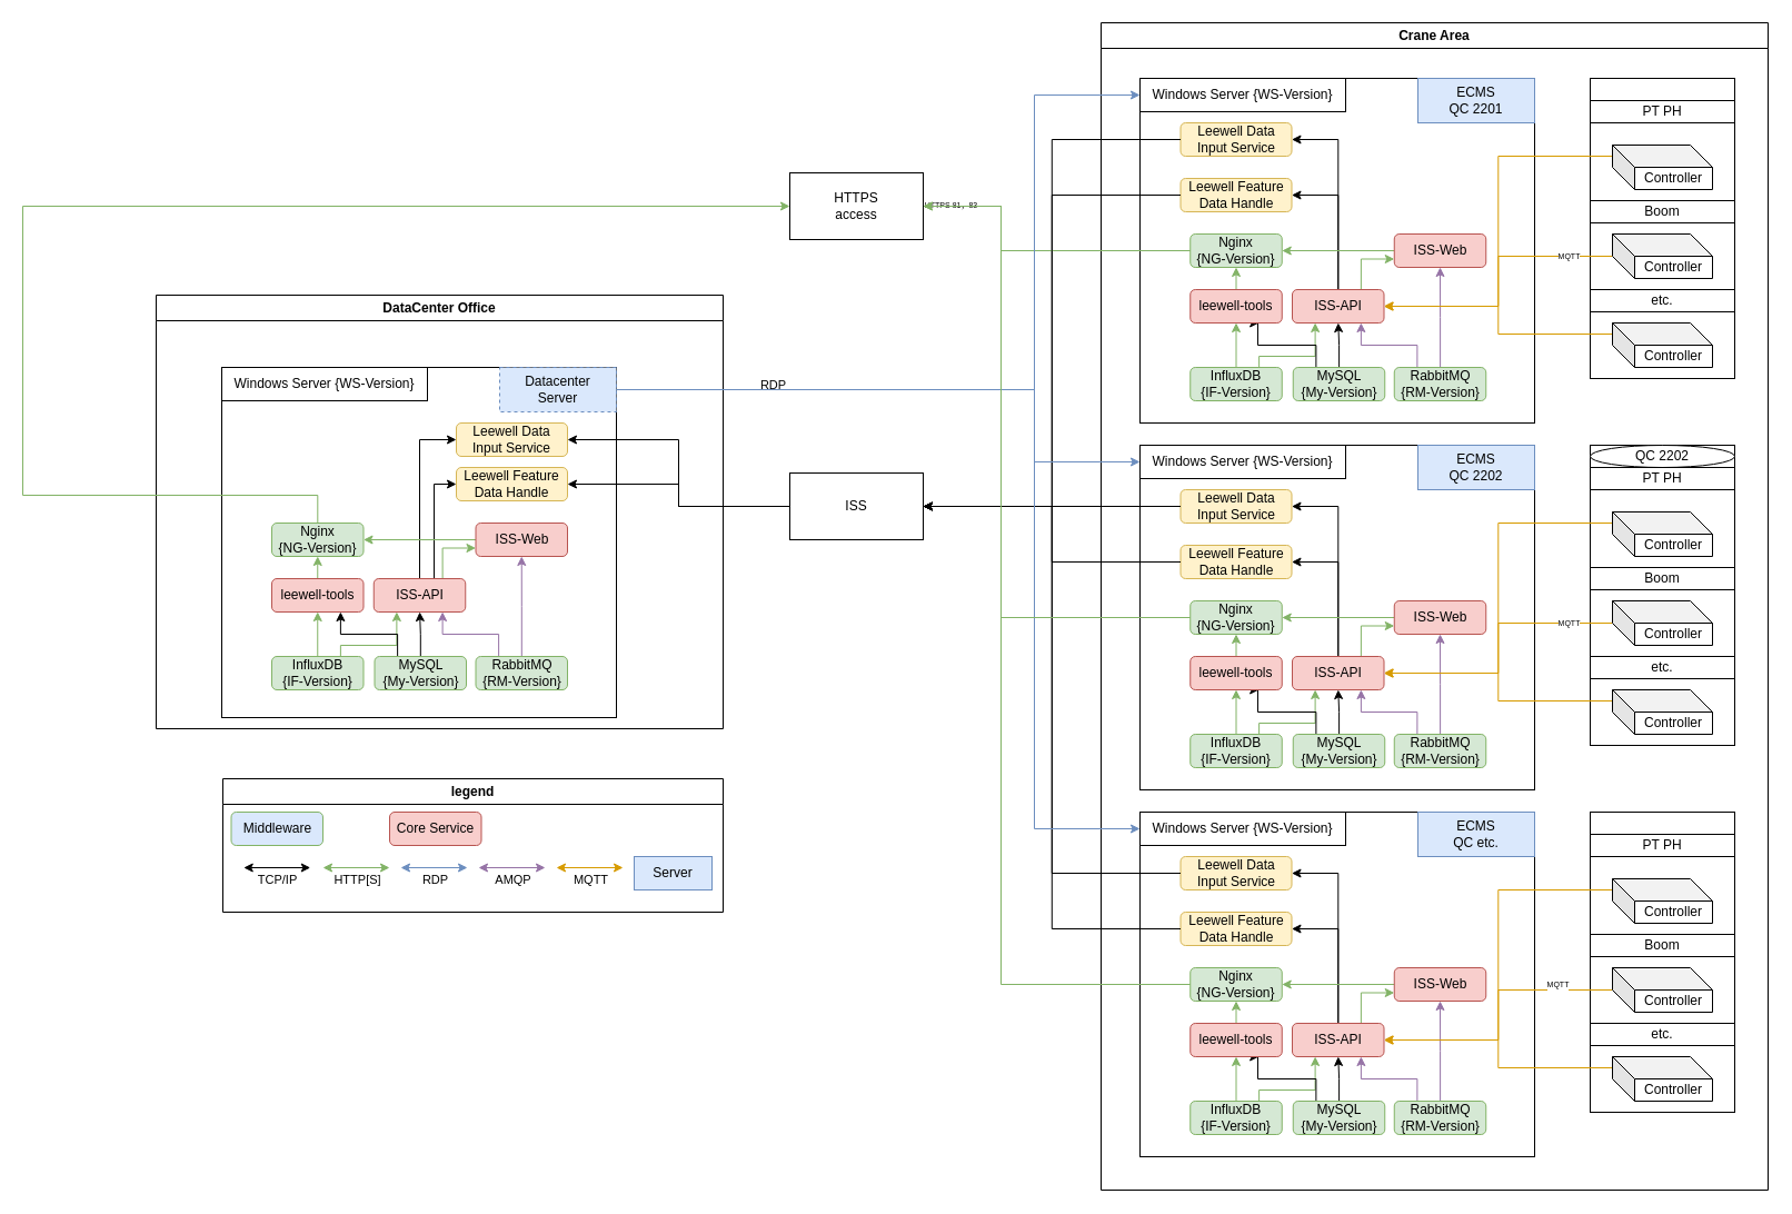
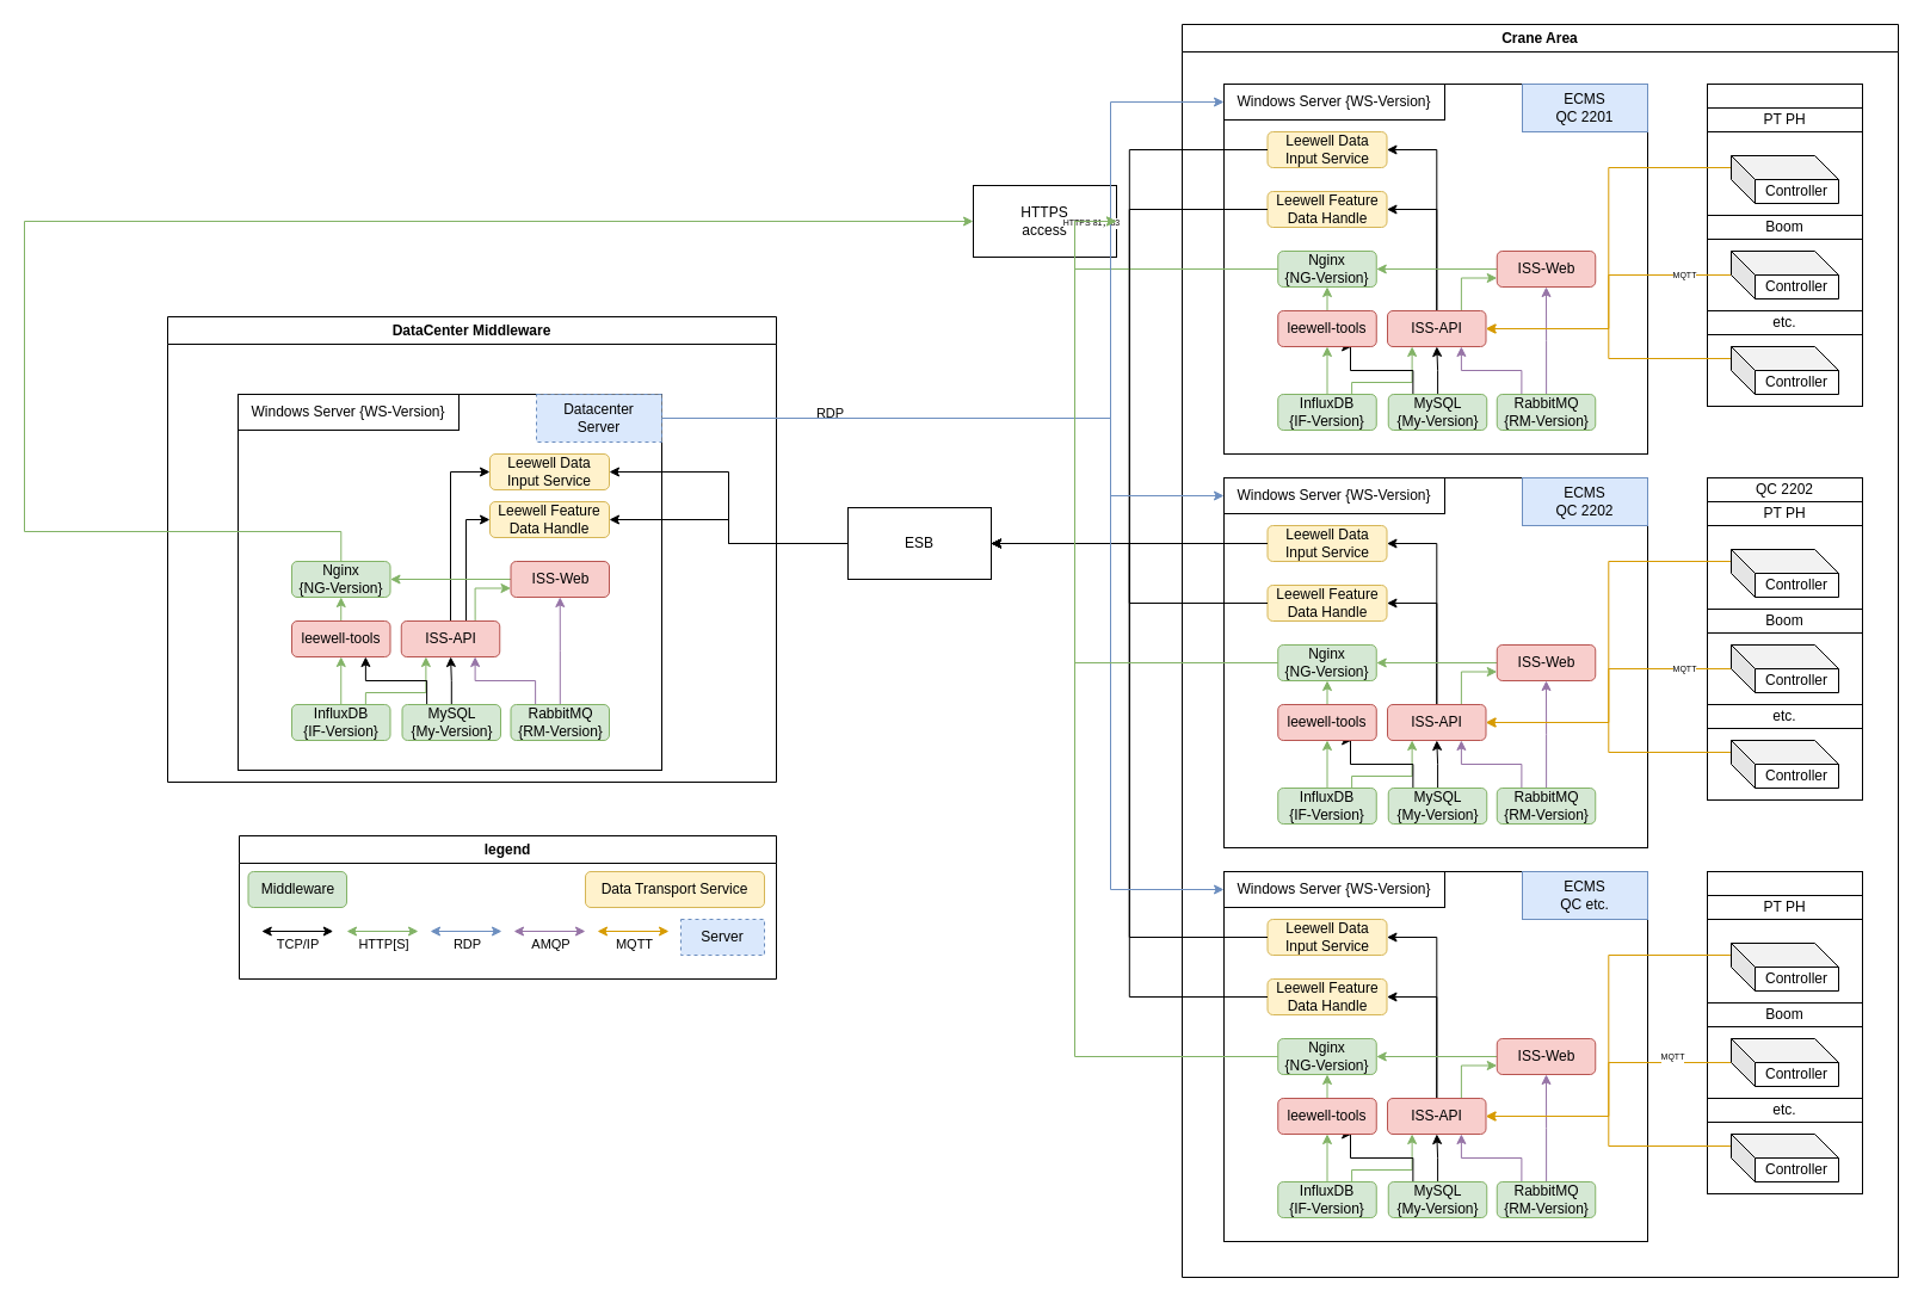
- <mxCell id="132" value="HTTPS&lt;br&gt;access" style="rounded=0;whiteSpace=wrap;html=1;" parent="1" vertex="1"><mxGeometry x="710" y="155" width="120" height="60" as="geometry" /></mxCell>
+ <mxCell id="132" value="HTTPS&lt;br&gt;access" style="rounded=0;whiteSpace=wrap;html=1;" parent="1" vertex="1"><mxGeometry x="815" y="155" width="120" height="60" as="geometry" /></mxCell>
- <mxCell id="108" value="DataCenter Office" style="swimlane;whiteSpace=wrap;html=1;" parent="1" vertex="1"><mxGeometry x="140" y="265" width="510" height="390" as="geometry" /></mxCell>
+ <mxCell id="108" value="DataCenter Middleware" style="swimlane;whiteSpace=wrap;html=1;" parent="1" vertex="1"><mxGeometry x="140" y="265" width="510" height="390" as="geometry" /></mxCell>
- <mxCell id="66" value="QC 2202" style="ellipse;whiteSpace=wrap;html=1;" parent="2" vertex="1"><mxGeometry x="440" y="380" width="130" height="20" as="geometry" /></mxCell>
+ <mxCell id="66" value="QC 2202" style="rounded=0;whiteSpace=wrap;html=1;" parent="2" vertex="1"><mxGeometry x="440" y="380" width="130" height="20" as="geometry" /></mxCell>
- <mxCell id="106" value="ISS" style="rounded=0;whiteSpace=wrap;html=1;" parent="1" vertex="1"><mxGeometry x="710" y="425" width="120" height="60" as="geometry" /></mxCell>
+ <mxCell id="106" value="ESB" style="rounded=0;whiteSpace=wrap;html=1;" parent="1" vertex="1"><mxGeometry x="710" y="425" width="120" height="60" as="geometry" /></mxCell>
- <mxCell id="150" value="M&lt;span style=&quot;background-color: transparent; color: light-dark(rgb(0, 0, 0), rgb(255, 255, 255));&quot;&gt;iddleware&lt;/span&gt;" style="rounded=1;whiteSpace=wrap;html=1;fillColor=#dae8fc;strokeColor=#82b366;" parent="149" vertex="1"><mxGeometry x="7.5" y="30" width="82.5" height="30" as="geometry" /></mxCell>
+ <mxCell id="150" value="M&lt;span style=&quot;background-color: transparent; color: light-dark(rgb(0, 0, 0), rgb(255, 255, 255));&quot;&gt;iddleware&lt;/span&gt;" style="rounded=1;whiteSpace=wrap;html=1;fillColor=#d5e8d4;strokeColor=#82b366;" parent="149" vertex="1"><mxGeometry x="7.5" y="30" width="82.5" height="30" as="geometry" /></mxCell>
- <mxCell id="151" value="Core Service" style="rounded=1;whiteSpace=wrap;html=1;fillColor=#f8cecc;strokeColor=#b85450;" parent="149" vertex="1"><mxGeometry x="150" y="30" width="82.5" height="30" as="geometry" /></mxCell>
+ <mxCell id="152" value="Data Transport Service" style="rounded=1;whiteSpace=wrap;html=1;fillColor=#fff2cc;strokeColor=#d6b656;" parent="149" vertex="1"><mxGeometry x="290" y="30" width="150" height="30" as="geometry" /></mxCell>
- <mxCell id="153" value="Server" style="rounded=0;whiteSpace=wrap;html=1;fillColor=#dae8fc;strokeColor=#6c8ebf;" parent="149" vertex="1"><mxGeometry x="370" y="70" width="70" height="30" as="geometry" /></mxCell>
+ <mxCell id="153" value="Server" style="rounded=0;whiteSpace=wrap;html=1;fillColor=#dae8fc;strokeColor=#6c8ebf;dashed=1;" parent="149" vertex="1"><mxGeometry x="370" y="70" width="70" height="30" as="geometry" /></mxCell>
